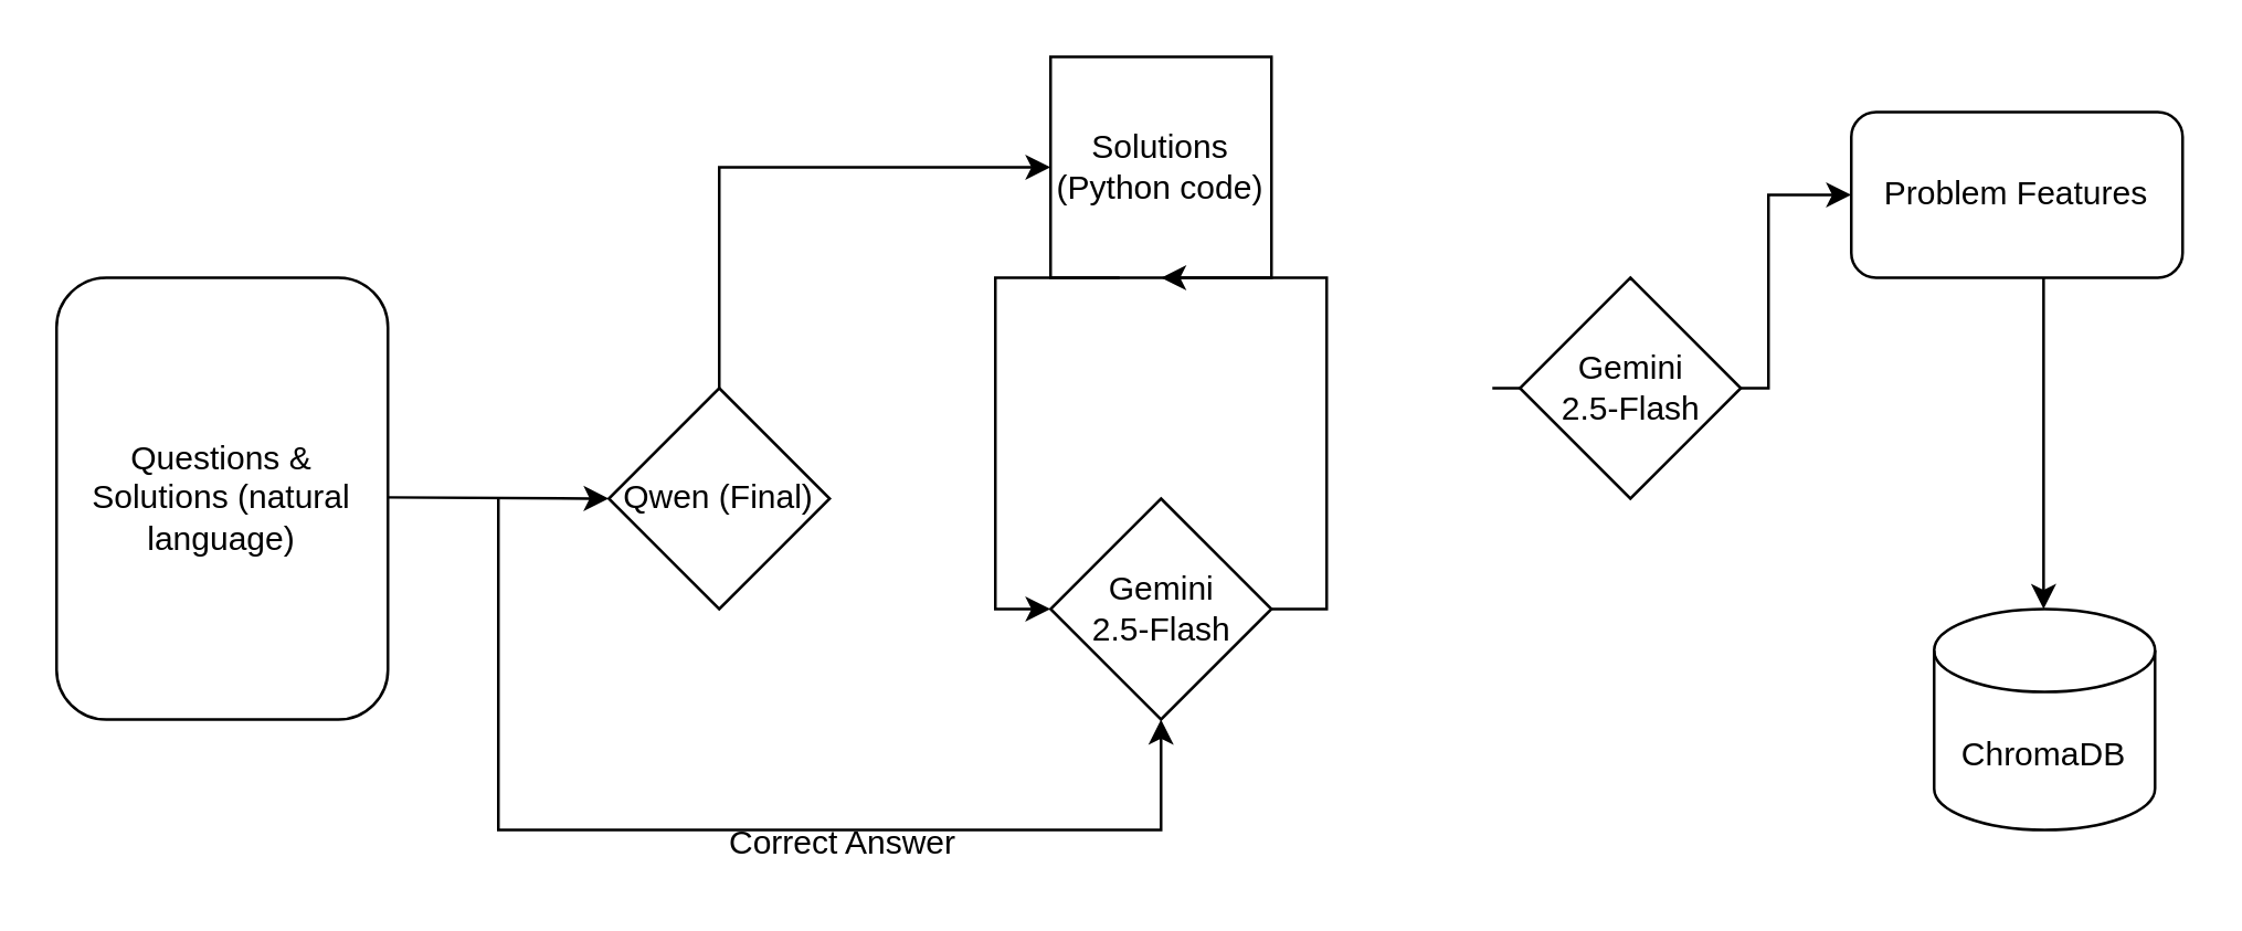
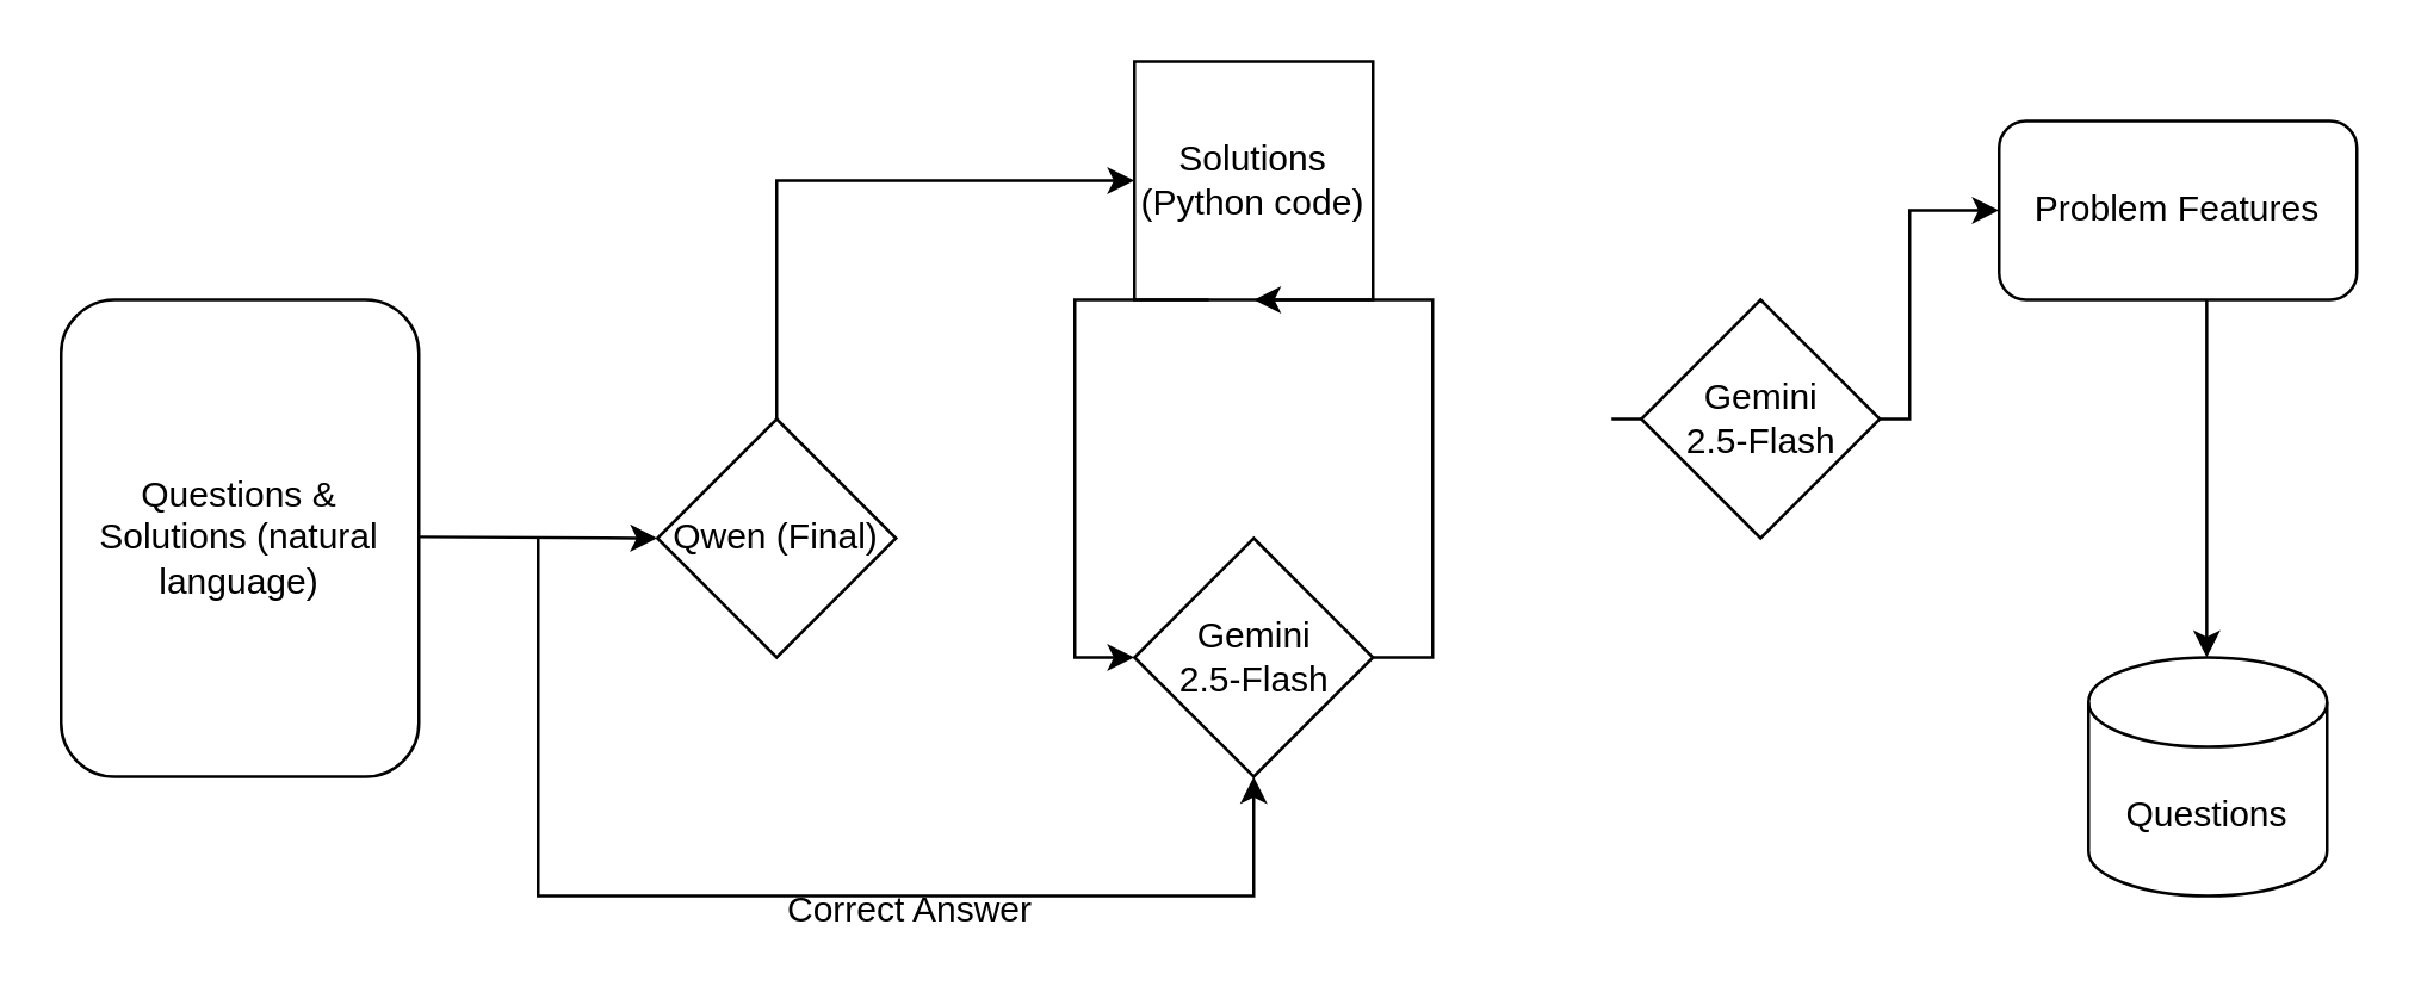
- <mxCell id="13" value="ChromaDB" style="shape=cylinder3;whiteSpace=wrap;html=1;boundedLbl=1;backgroundOutline=1;size=15;" vertex="1" parent="1"><mxGeometry x="700" y="220" width="80" height="80" as="geometry" /></mxCell>
+ <mxCell id="13" value="Questions" style="shape=cylinder3;whiteSpace=wrap;html=1;boundedLbl=1;backgroundOutline=1;size=15;" vertex="1" parent="1"><mxGeometry x="700" y="220" width="80" height="80" as="geometry" /></mxCell>
